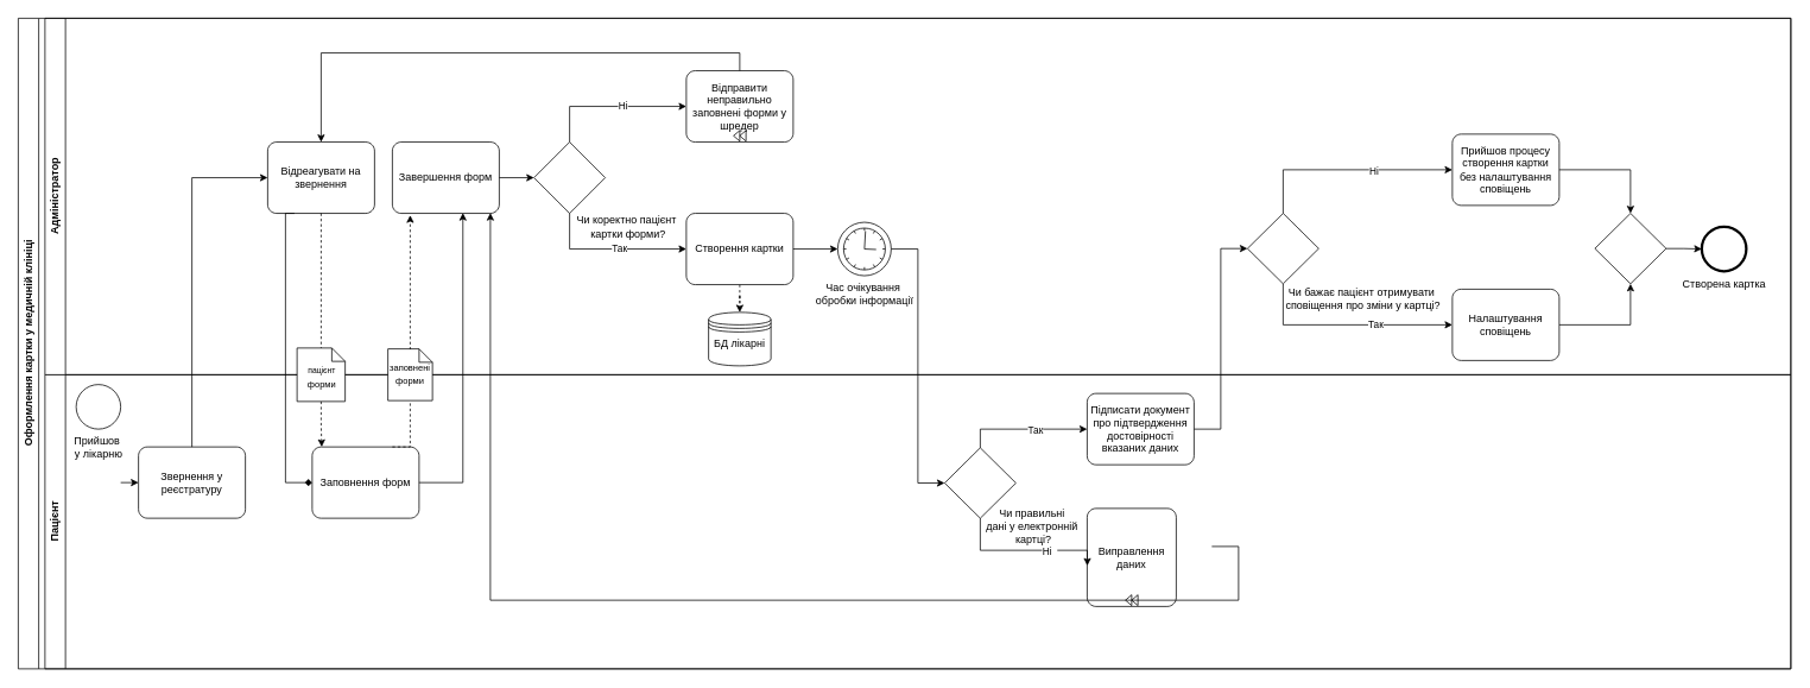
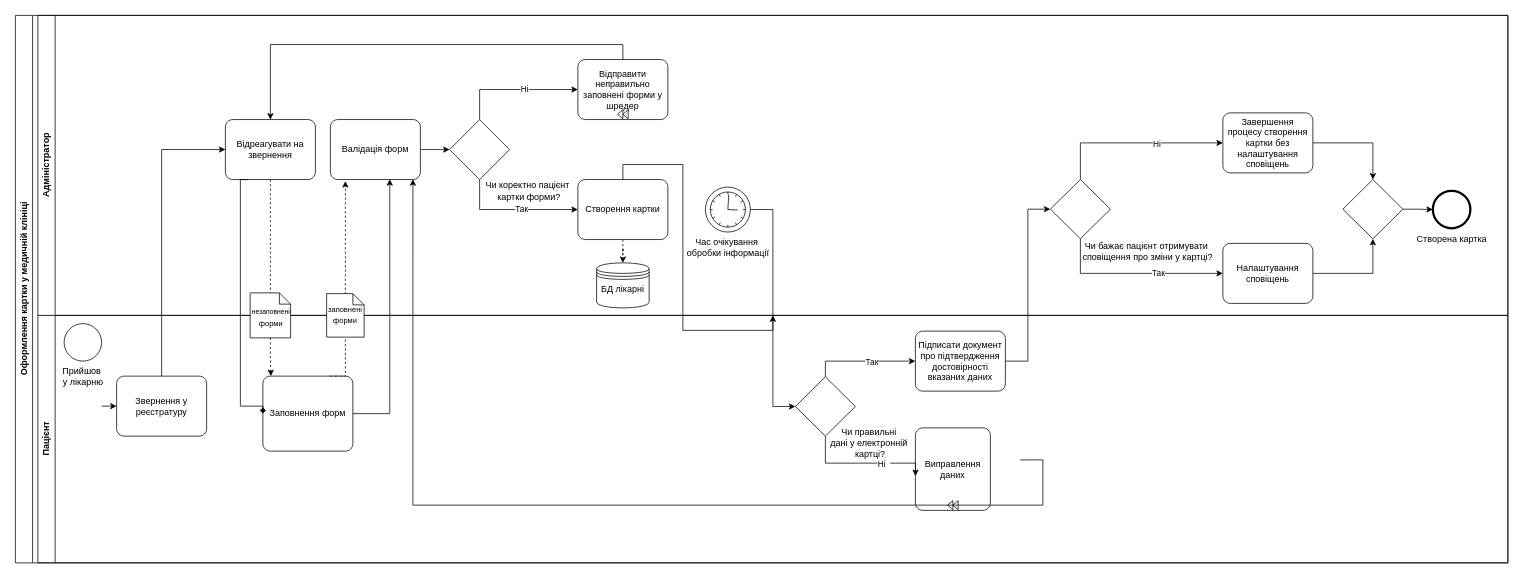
- <mxCell id="50" value="Прийшов процесу створення картки без налаштування сповіщень" style="points=[[0.25,0,0],[0.5,0,0],[0.75,0,0],[1,0.25,0],[1,0.5,0],[1,0.75,0],[0.75,1,0],[0.5,1,0],[0.25,1,0],[0,0.75,0],[0,0.5,0],[0,0.25,0]];shape=mxgraph.bpmn.task;whiteSpace=wrap;rectStyle=rounded;size=10;html=1;container=1;expand=0;collapsible=0;taskMarker=abstract;" parent="4" vertex="1"><mxGeometry x="1610" y="130" width="120" height="80" as="geometry" /></mxCell>
+ <mxCell id="50" value="Завершення процесу створення картки без налаштування сповіщень" style="points=[[0.25,0,0],[0.5,0,0],[0.75,0,0],[1,0.25,0],[1,0.5,0],[1,0.75,0],[0.75,1,0],[0.5,1,0],[0.25,1,0],[0,0.75,0],[0,0.5,0],[0,0.25,0]];shape=mxgraph.bpmn.task;whiteSpace=wrap;rectStyle=rounded;size=10;html=1;container=1;expand=0;collapsible=0;taskMarker=abstract;" parent="4" vertex="1"><mxGeometry x="1610" y="130" width="120" height="80" as="geometry" /></mxCell>
- <mxCell id="21" value="Завершення форм" style="points=[[0.25,0,0],[0.5,0,0],[0.75,0,0],[1,0.25,0],[1,0.5,0],[1,0.75,0],[0.75,1,0],[0.5,1,0],[0.25,1,0],[0,0.75,0],[0,0.5,0],[0,0.25,0]];shape=mxgraph.bpmn.task;whiteSpace=wrap;rectStyle=rounded;size=10;html=1;container=1;expand=0;collapsible=0;taskMarker=abstract;" parent="4" vertex="1"><mxGeometry x="420" y="138.91" width="120" height="80" as="geometry" /></mxCell>
+ <mxCell id="21" value="Валідація форм" style="points=[[0.25,0,0],[0.5,0,0],[0.75,0,0],[1,0.25,0],[1,0.5,0],[1,0.75,0],[0.75,1,0],[0.5,1,0],[0.25,1,0],[0,0.75,0],[0,0.5,0],[0,0.25,0]];shape=mxgraph.bpmn.task;whiteSpace=wrap;rectStyle=rounded;size=10;html=1;container=1;expand=0;collapsible=0;taskMarker=abstract;" parent="4" vertex="1"><mxGeometry x="420" y="138.91" width="120" height="80" as="geometry" /></mxCell>
- <mxCell id="46" style="edgeStyle=orthogonalEdgeStyle;rounded=0;orthogonalLoop=1;jettySize=auto;html=1;entryX=0;entryY=0.5;entryDx=0;entryDy=0;entryPerimeter=0;" parent="4" source="25" target="43" edge="1"><mxGeometry relative="1" as="geometry" /></mxCell>
+ <mxCell id="46" style="edgeStyle=orthogonalEdgeStyle;rounded=0;orthogonalLoop=1;jettySize=auto;html=1;" parent="4" source="25" target="3" edge="1"><mxGeometry relative="1" as="geometry" /></mxCell>
- <mxCell id="7" value="&lt;font style=&quot;font-size: 9px;&quot;&gt;пацієнт&lt;/font&gt;&lt;font style=&quot;font-size: 10px;&quot;&gt; форми&lt;/font&gt;" style="text;html=1;align=center;verticalAlign=middle;whiteSpace=wrap;rounded=0;" parent="4" vertex="1"><mxGeometry x="311" y="387" width="60" height="30" as="geometry" /></mxCell>
+ <mxCell id="7" value="&lt;font style=&quot;font-size: 9px;&quot;&gt;незаповнені&lt;/font&gt;&lt;font style=&quot;font-size: 10px;&quot;&gt; форми&lt;/font&gt;" style="text;html=1;align=center;verticalAlign=middle;whiteSpace=wrap;rounded=0;" parent="4" vertex="1"><mxGeometry x="311" y="387" width="60" height="30" as="geometry" /></mxCell>
- <mxCell id="11" value="Заповнення форм" style="points=[[0.25,0,0],[0.5,0,0],[0.75,0,0],[1,0.25,0],[1,0.5,0],[1,0.75,0],[0.75,1,0],[0.5,1,0],[0.25,1,0],[0,0.75,0],[0,0.5,0],[0,0.25,0]];shape=mxgraph.bpmn.task;whiteSpace=wrap;rectStyle=rounded;size=10;html=1;container=1;expand=0;collapsible=0;taskMarker=abstract;" parent="4" vertex="1"><mxGeometry x="330" y="481" width="120" height="80" as="geometry" /></mxCell>
+ <mxCell id="11" value="Заповнення форм" style="points=[[0.25,0,0],[0.5,0,0],[0.75,0,0],[1,0.25,0],[1,0.5,0],[1,0.75,0],[0.75,1,0],[0.5,1,0],[0.25,1,0],[0,0.75,0],[0,0.5,0],[0,0.25,0]];shape=mxgraph.bpmn.task;whiteSpace=wrap;rectStyle=rounded;size=10;html=1;container=1;expand=0;collapsible=0;taskMarker=abstract;" parent="4" vertex="1"><mxGeometry x="330" y="481" width="120" height="100" as="geometry" /></mxCell>
